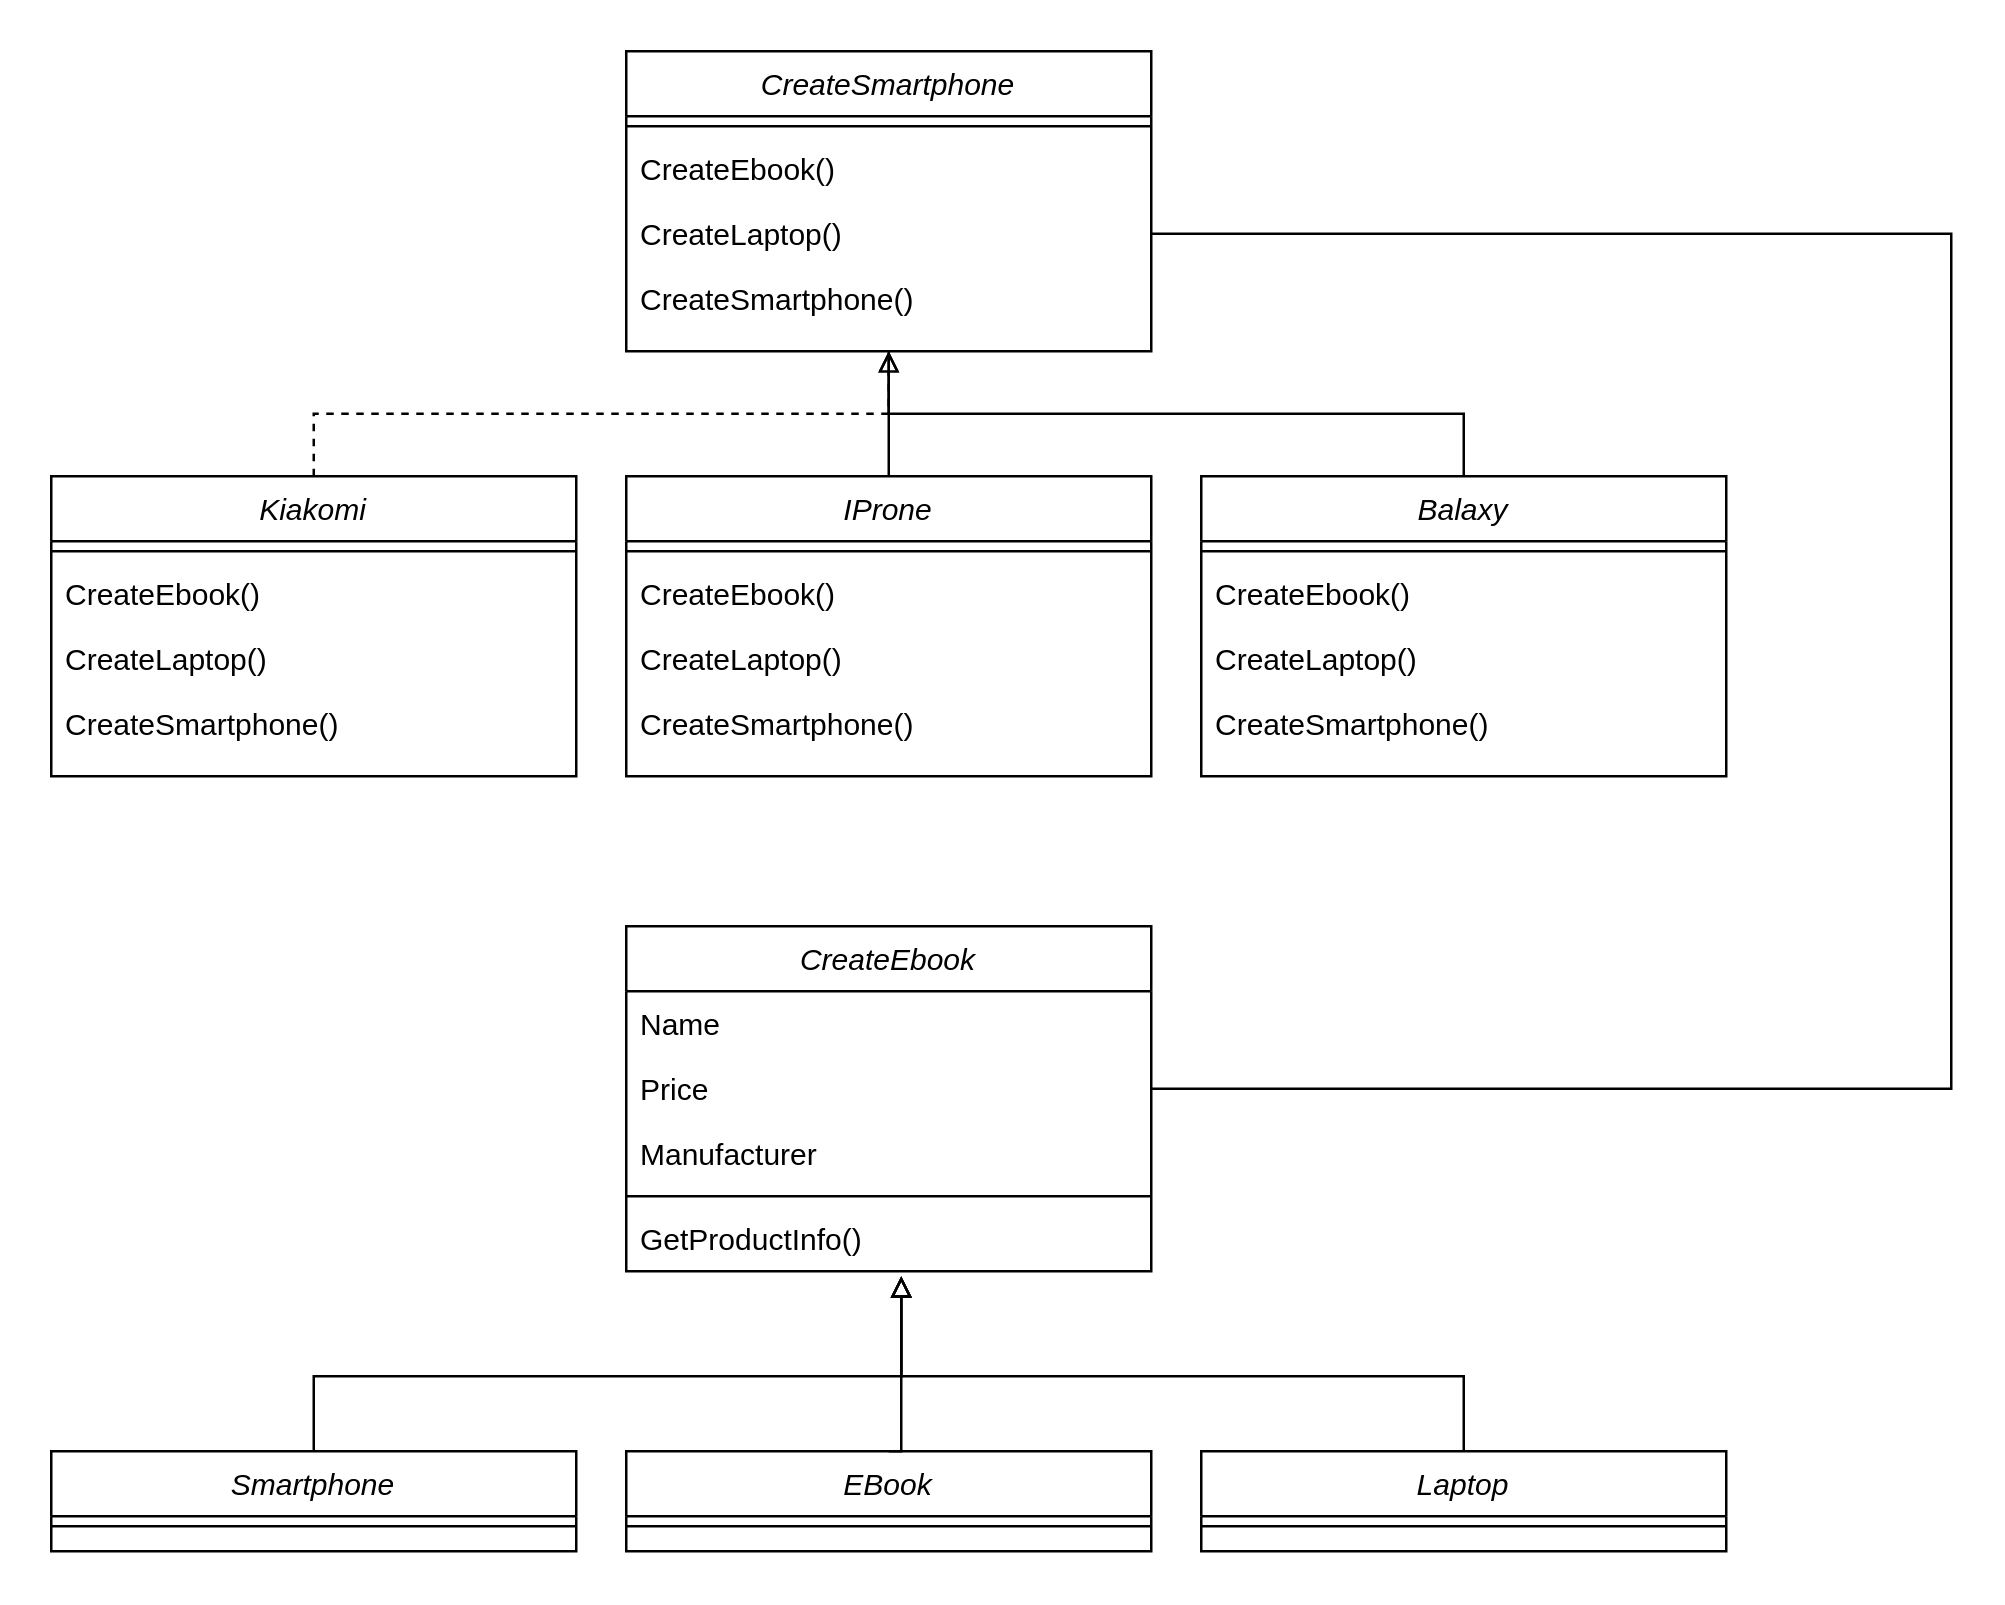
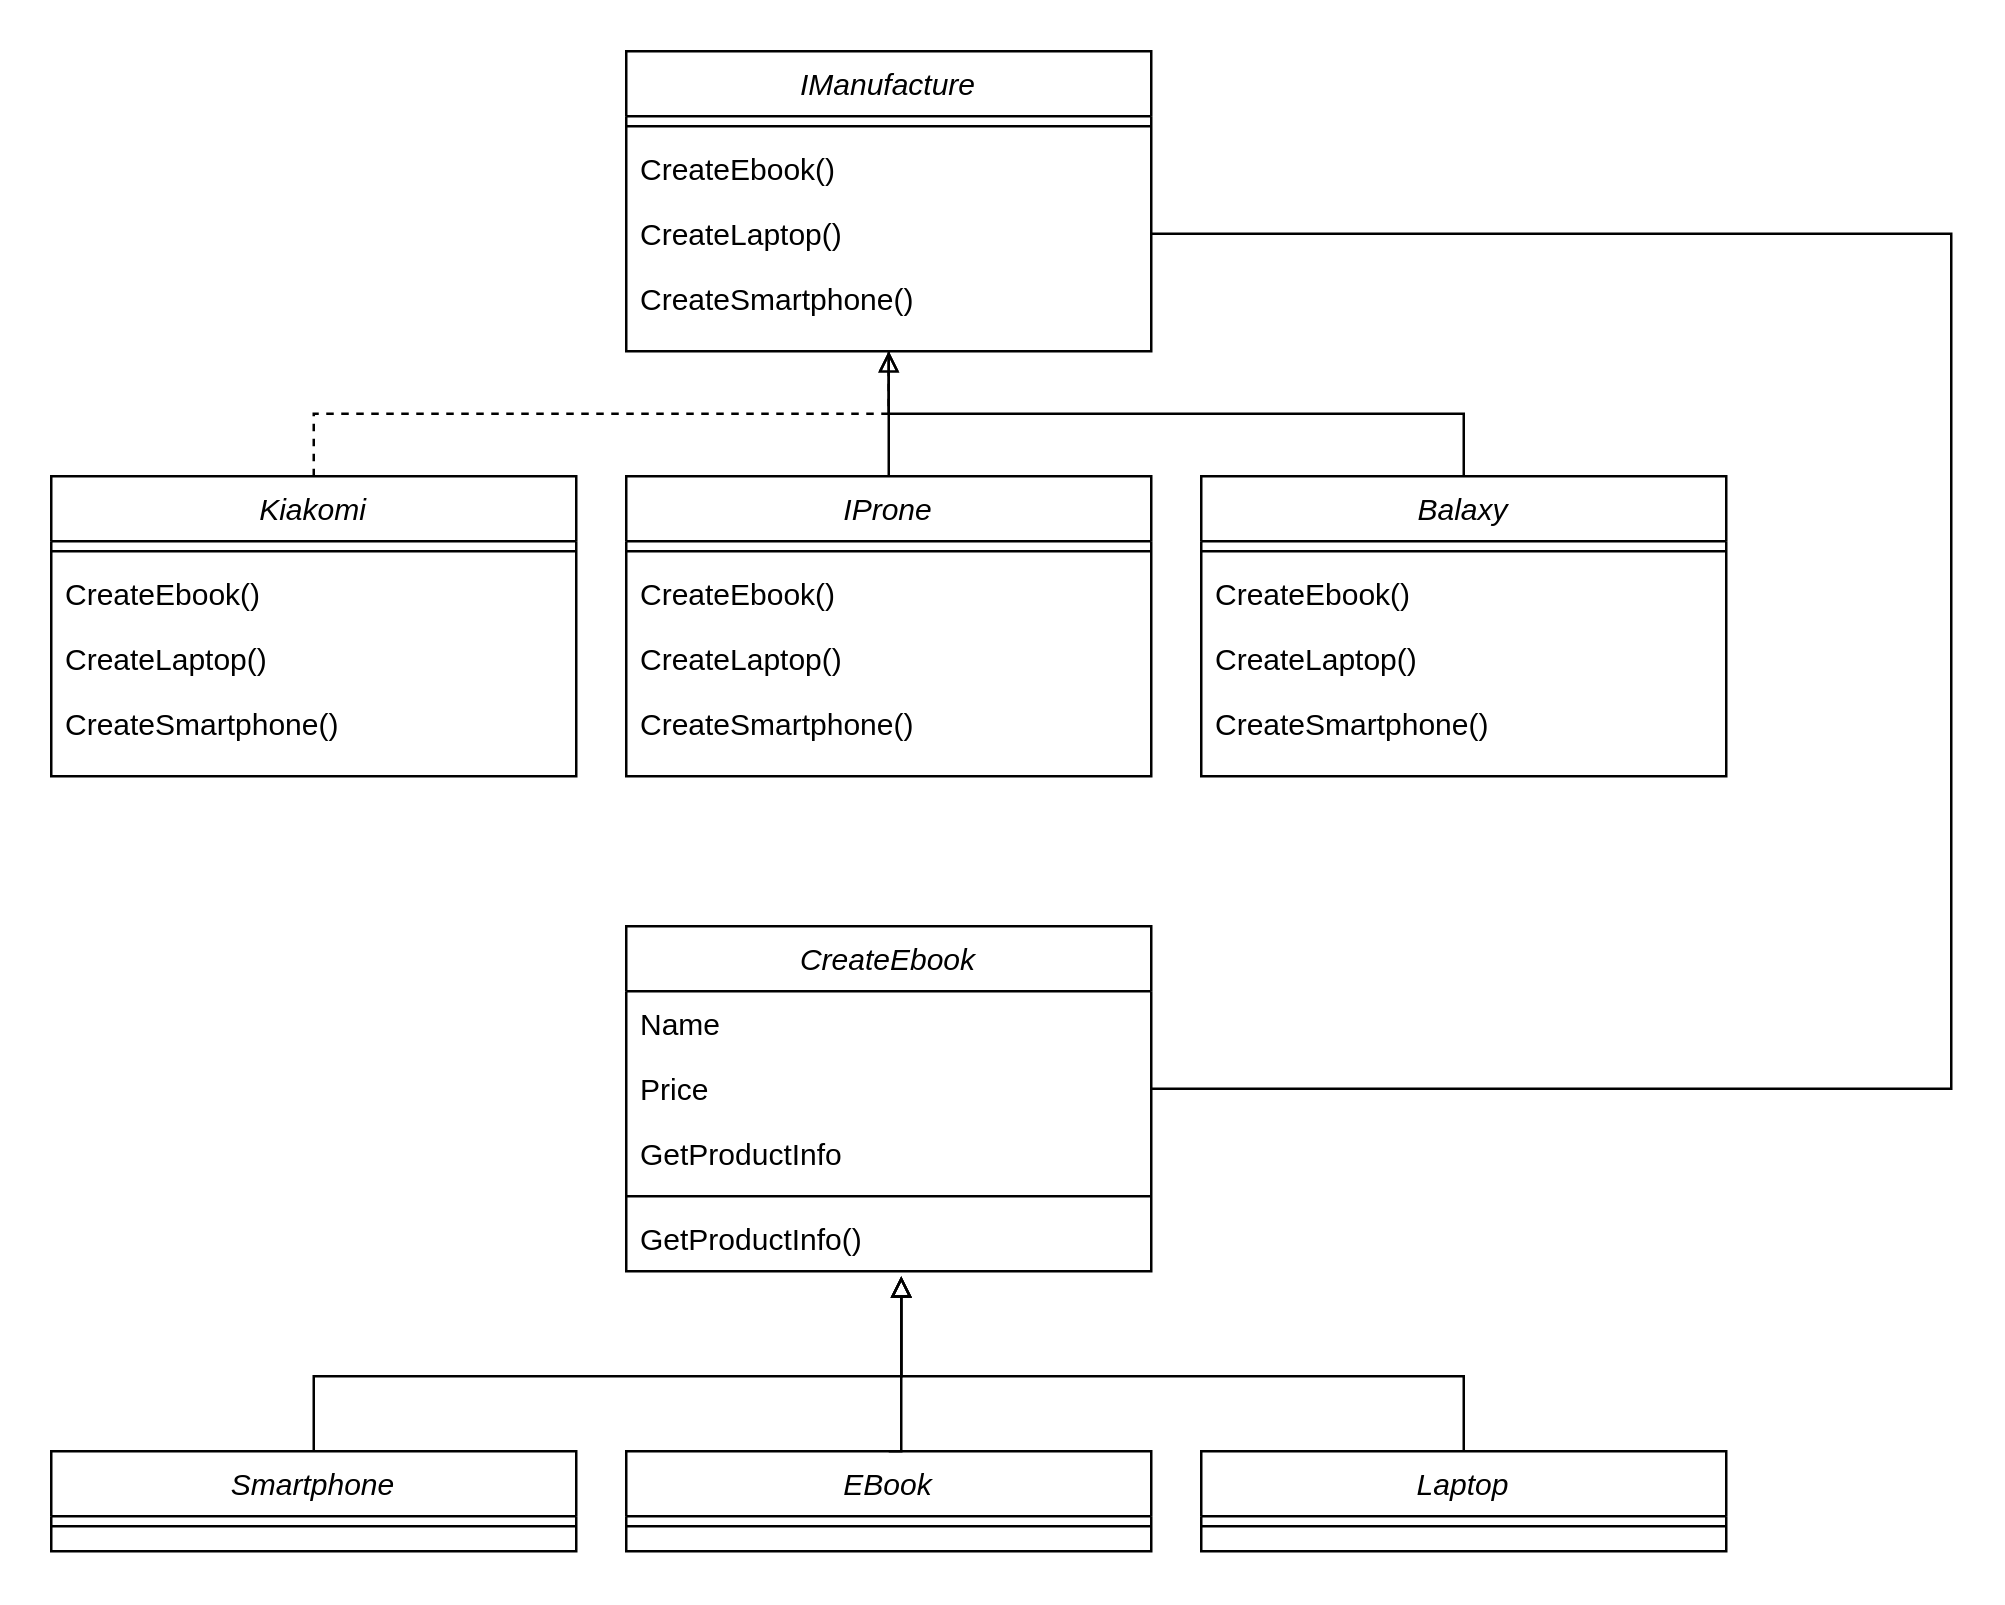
- <mxCell id="2" value="CreateSmartphone" style="swimlane;fontStyle=2;align=center;verticalAlign=top;childLayout=stackLayout;horizontal=1;startSize=26;horizontalStack=0;resizeParent=1;resizeLast=0;collapsible=1;marginBottom=0;rounded=0;shadow=0;strokeWidth=1;" parent="1" vertex="1"><mxGeometry x="250" y="20" width="210" height="120" as="geometry"><mxRectangle x="230" y="140" width="160" height="26" as="alternateBounds" /></mxGeometry></mxCell>
+ <mxCell id="2" value="IManufacture" style="swimlane;fontStyle=2;align=center;verticalAlign=top;childLayout=stackLayout;horizontal=1;startSize=26;horizontalStack=0;resizeParent=1;resizeLast=0;collapsible=1;marginBottom=0;rounded=0;shadow=0;strokeWidth=1;" parent="1" vertex="1"><mxGeometry x="250" y="20" width="210" height="120" as="geometry"><mxRectangle x="230" y="140" width="160" height="26" as="alternateBounds" /></mxGeometry></mxCell>
- <mxCell id="25" value="Manufacturer" style="text;align=left;verticalAlign=top;spacingLeft=4;spacingRight=4;overflow=hidden;rotatable=0;points=[[0,0.5],[1,0.5]];portConstraint=eastwest;" vertex="1" parent="22"><mxGeometry y="78" width="210" height="26" as="geometry" /></mxCell>
+ <mxCell id="25" value="GetProductInfo" style="text;align=left;verticalAlign=top;spacingLeft=4;spacingRight=4;overflow=hidden;rotatable=0;points=[[0,0.5],[1,0.5]];portConstraint=eastwest;" vertex="1" parent="22"><mxGeometry y="78" width="210" height="26" as="geometry" /></mxCell>
